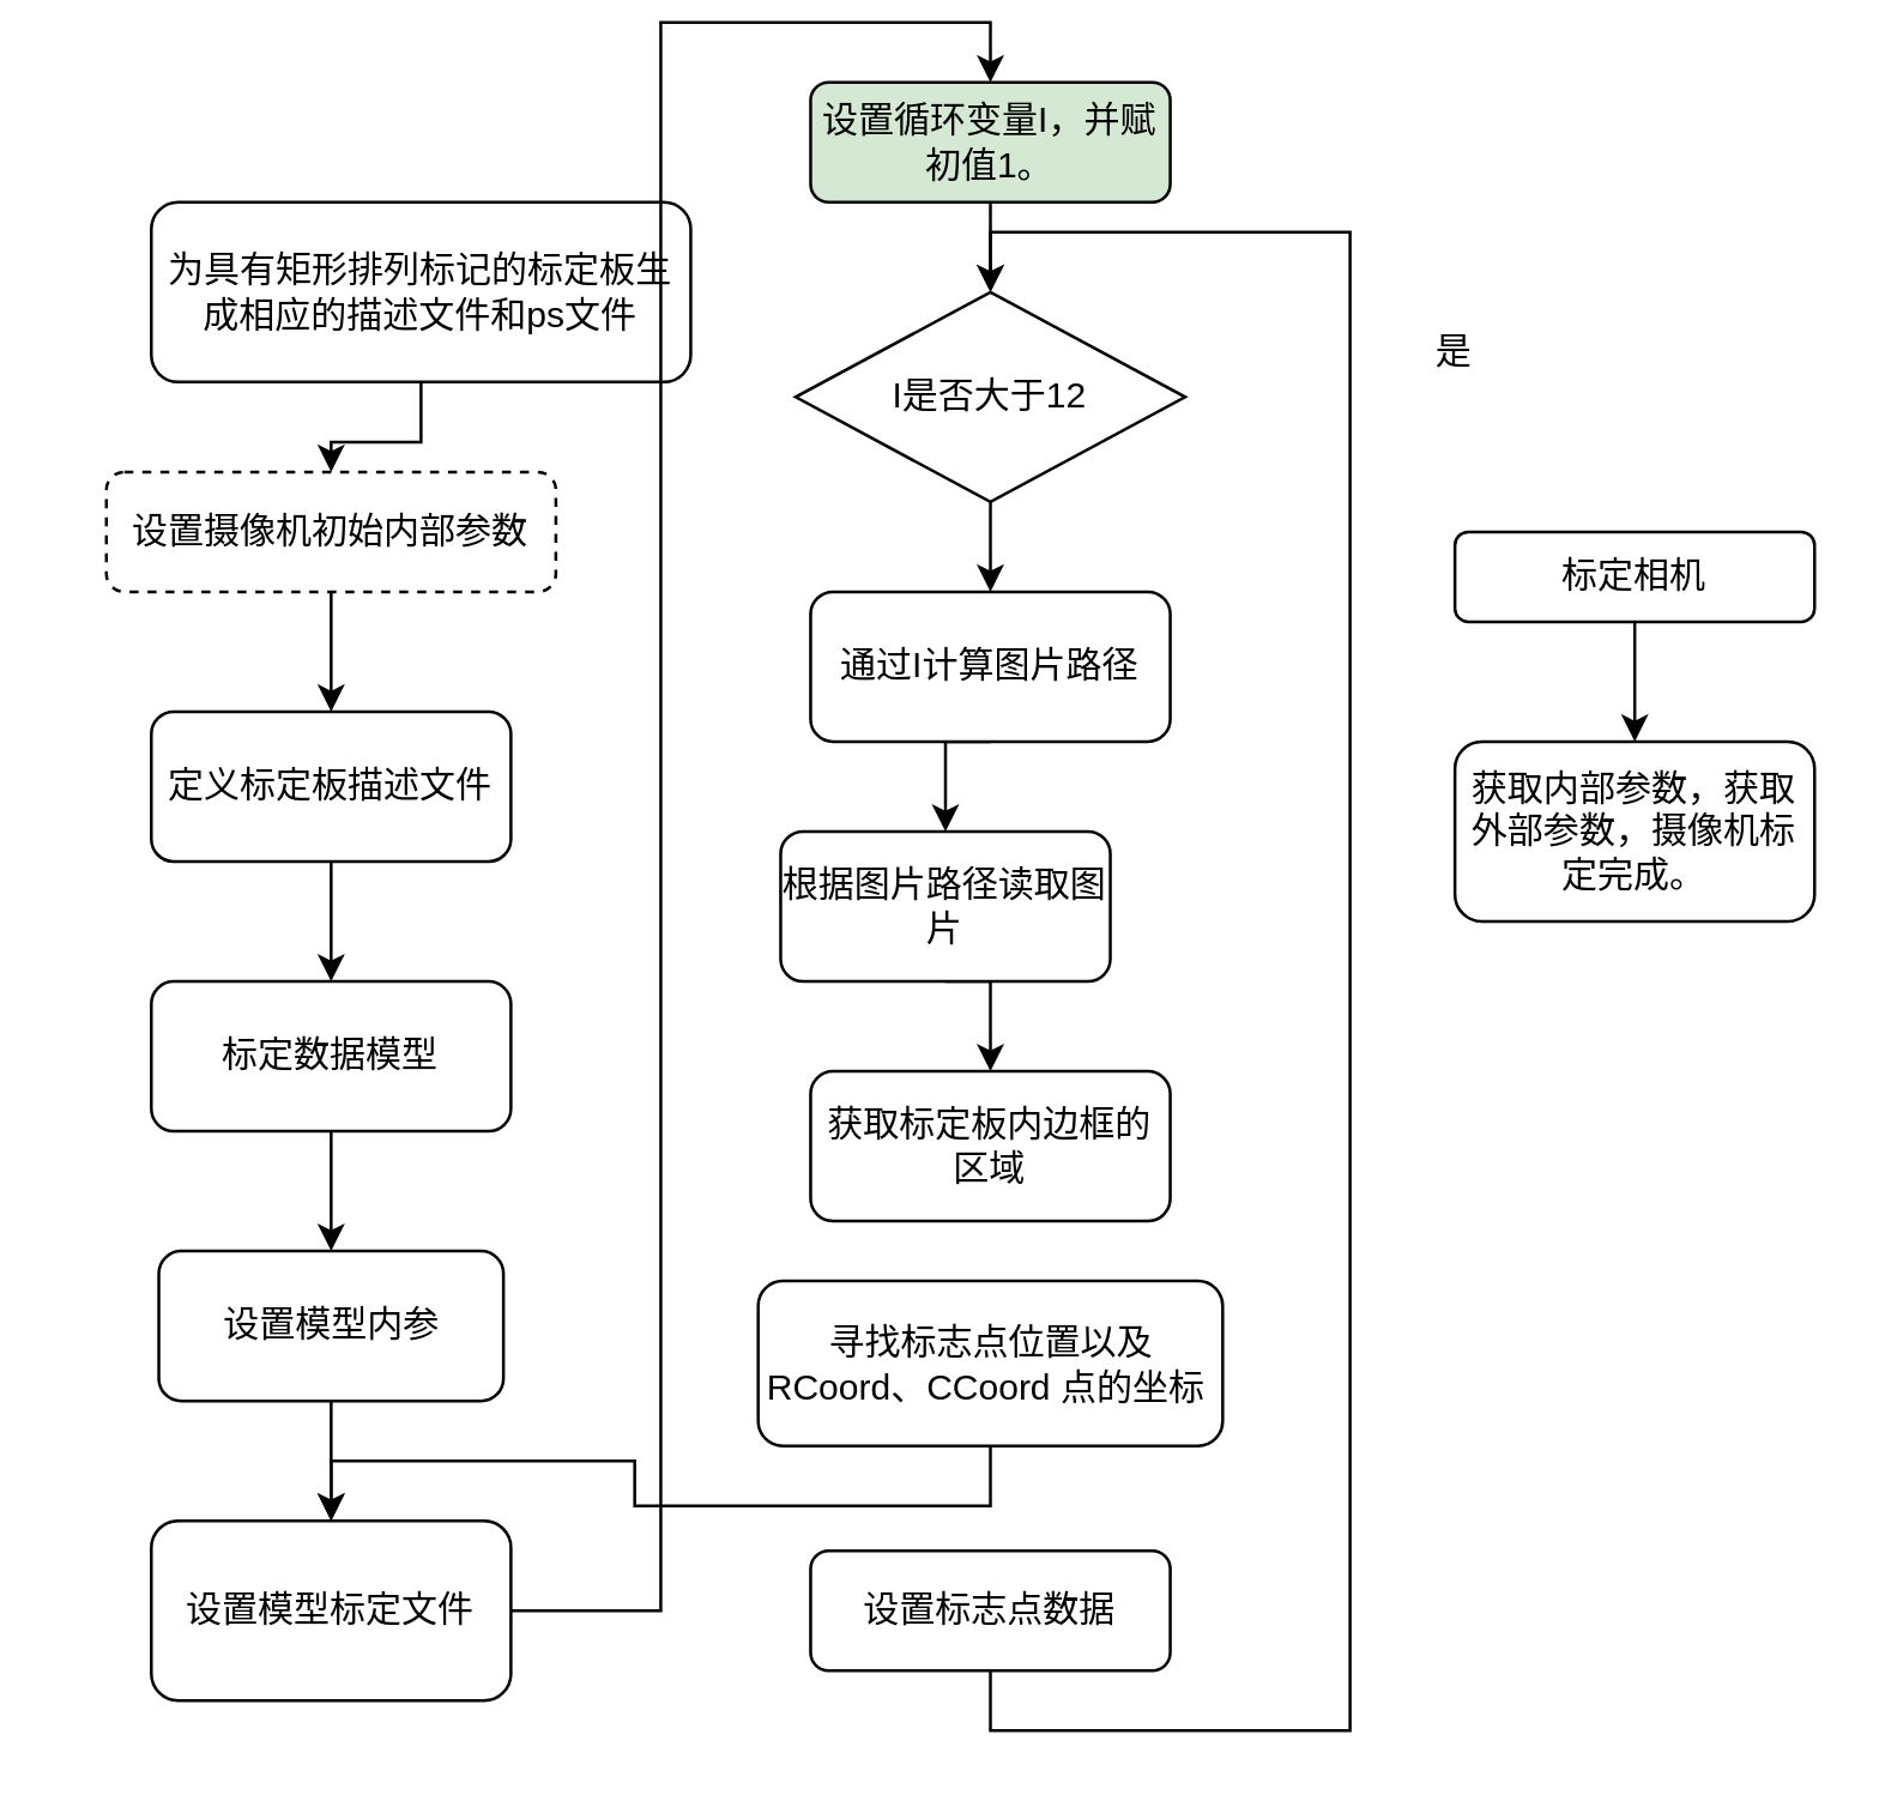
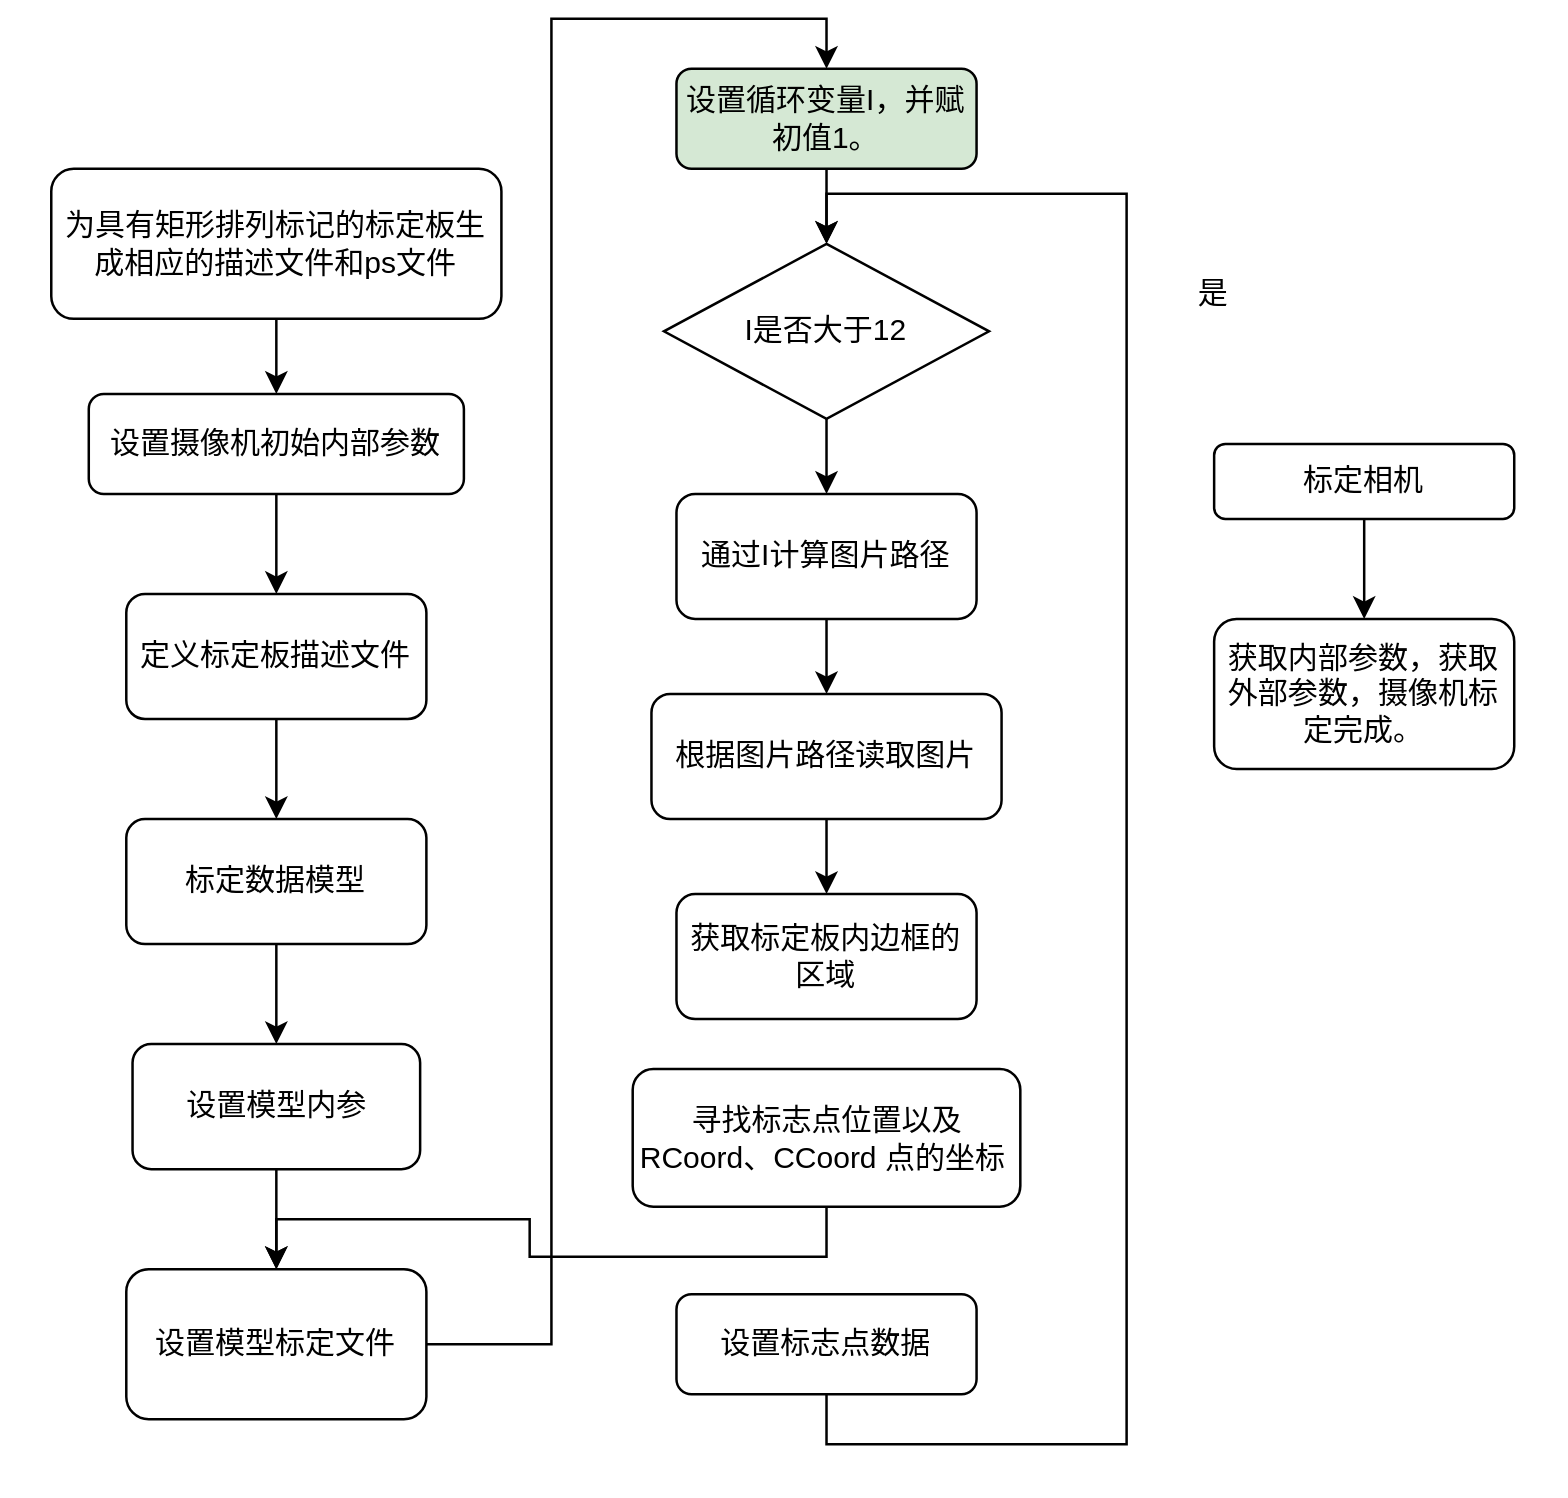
- <mxCell id="3" value="为具有矩形排列标记的标定板生成相应的描述文件和ps文件" style="rounded=1;whiteSpace=wrap;html=1;" vertex="1" parent="1"><mxGeometry x="50" y="60" width="180" height="60" as="geometry" /></mxCell>
+ <mxCell id="3" value="为具有矩形排列标记的标定板生成相应的描述文件和ps文件" style="rounded=1;whiteSpace=wrap;html=1;" vertex="1" parent="1"><mxGeometry x="20" y="60" width="180" height="60" as="geometry" /></mxCell>
- <mxCell id="5" value="设置摄像机初始内部参数" style="rounded=1;whiteSpace=wrap;html=1;dashed=1;" vertex="1" parent="1"><mxGeometry x="35" y="150" width="150" height="40" as="geometry" /></mxCell>
+ <mxCell id="5" value="设置摄像机初始内部参数" style="rounded=1;whiteSpace=wrap;html=1;" vertex="1" parent="1"><mxGeometry x="35" y="150" width="150" height="40" as="geometry" /></mxCell>
- <mxCell id="21" value="根据图片路径读取图片" style="rounded=1;whiteSpace=wrap;html=1;" vertex="1" parent="1"><mxGeometry x="260" y="270" width="110" height="50" as="geometry" /></mxCell>
+ <mxCell id="21" value="根据图片路径读取图片" style="rounded=1;whiteSpace=wrap;html=1;" vertex="1" parent="1"><mxGeometry x="260" y="270" width="140" height="50" as="geometry" /></mxCell>
